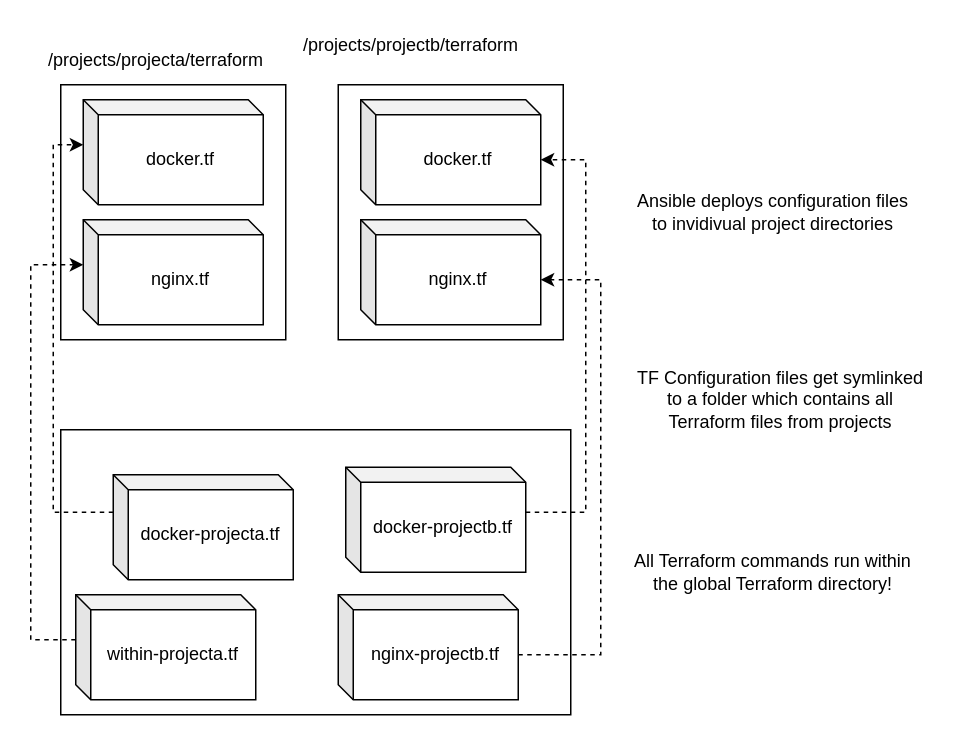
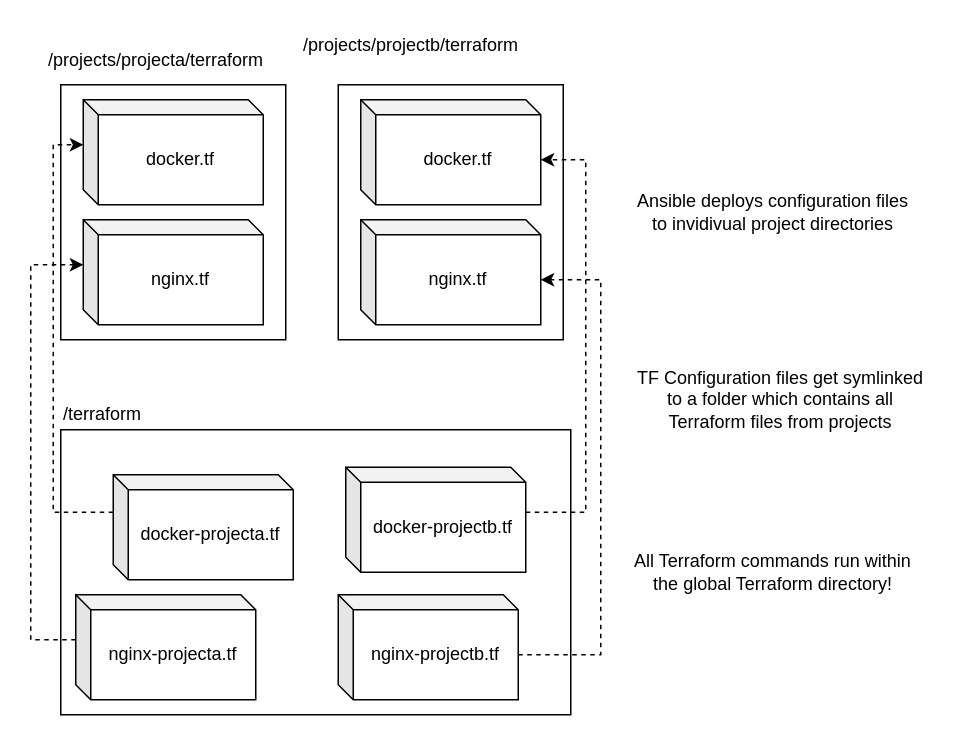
+ <mxCell id="11" value="/terraform" style="text;html=1;strokeColor=none;fillColor=none;align=left;verticalAlign=middle;whiteSpace=wrap;rounded=0;" parent="1" vertex="1"><mxGeometry x="40" y="266" width="60" height="20" as="geometry" /></mxCell>
- <mxCell id="15" value="within-projecta.tf" style="shape=cube;whiteSpace=wrap;html=1;boundedLbl=1;backgroundOutline=1;darkOpacity=0.05;darkOpacity2=0.1;size=10;" parent="1" vertex="1"><mxGeometry x="50" y="396" width="120" height="70" as="geometry" /></mxCell>
+ <mxCell id="15" value="nginx-projecta.tf" style="shape=cube;whiteSpace=wrap;html=1;boundedLbl=1;backgroundOutline=1;darkOpacity=0.05;darkOpacity2=0.1;size=10;" parent="1" vertex="1"><mxGeometry x="50" y="396" width="120" height="70" as="geometry" /></mxCell>
